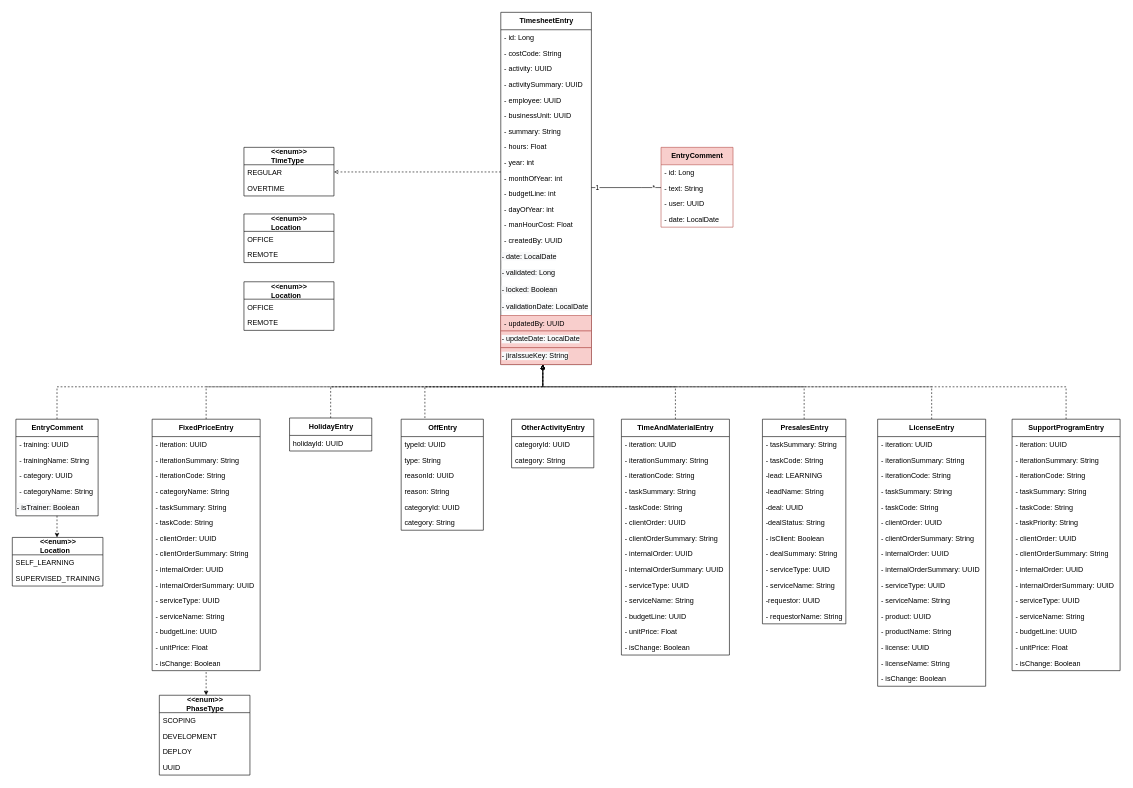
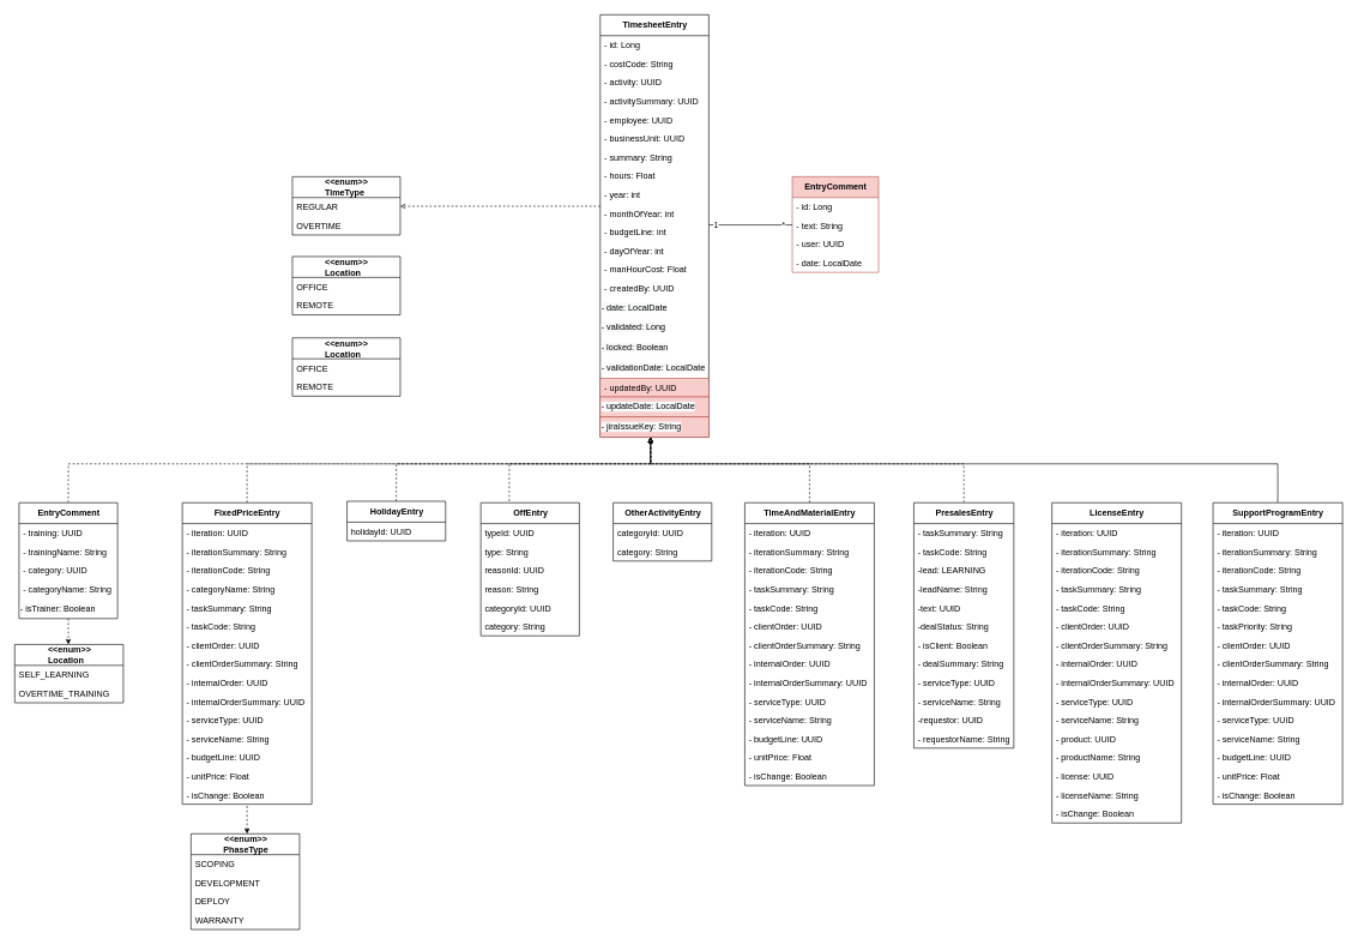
- <mxCell id="137" style="edgeStyle=orthogonalEdgeStyle;rounded=0;orthogonalLoop=1;jettySize=auto;html=1;dashed=1;startArrow=none;startFill=0;endArrow=block;endFill=0;startSize=5;endSize=5;" edge="1" parent="1" source="138" target="2"><mxGeometry relative="1" as="geometry"><Array as="points"><mxPoint x="1776" y="644" /><mxPoint x="904" y="644" /></Array></mxGeometry></mxCell>
+ <mxCell id="137" style="edgeStyle=orthogonalEdgeStyle;rounded=0;orthogonalLoop=1;jettySize=auto;html=1;dashed=0;startArrow=none;startFill=0;endArrow=block;endFill=0;startSize=5;endSize=5;" edge="1" parent="1" source="138" target="2"><mxGeometry relative="1" as="geometry"><Array as="points"><mxPoint x="1776" y="644" /><mxPoint x="904" y="644" /></Array></mxGeometry></mxCell>
- <mxCell id="119" style="edgeStyle=orthogonalEdgeStyle;rounded=0;orthogonalLoop=1;jettySize=auto;html=1;dashed=1;endArrow=block;endFill=0;startSize=5;endSize=5;" edge="1" parent="1" source="120" target="2"><mxGeometry relative="1" as="geometry"><Array as="points"><mxPoint x="1552" y="644" /><mxPoint x="904" y="644" /></Array></mxGeometry></mxCell>
- <mxCell id="111" value="-deal: UUID" style="text;strokeColor=none;fillColor=none;align=left;verticalAlign=top;spacingLeft=4;spacingRight=4;overflow=hidden;rotatable=0;points=[[0,0.5],[1,0.5]];portConstraint=eastwest;container=0;fontStyle=0" vertex="1" parent="106"><mxGeometry y="133" width="139" height="26" as="geometry" /></mxCell>
+ <mxCell id="111" value="-text: UUID" style="text;strokeColor=none;fillColor=none;align=left;verticalAlign=top;spacingLeft=4;spacingRight=4;overflow=hidden;rotatable=0;points=[[0,0.5],[1,0.5]];portConstraint=eastwest;container=0;fontStyle=0" vertex="1" parent="106"><mxGeometry y="133" width="139" height="26" as="geometry" /></mxCell>
- <mxCell id="51" value="SUPERVISED_TRAINING" style="text;strokeColor=none;fillColor=none;align=left;verticalAlign=top;spacingLeft=4;spacingRight=4;overflow=hidden;rotatable=0;points=[[0,0.5],[1,0.5]];portConstraint=eastwest;container=0;fontStyle=0" parent="49" vertex="1"><mxGeometry y="55" width="151" height="26" as="geometry" /></mxCell>
+ <mxCell id="51" value="OVERTIME_TRAINING" style="text;strokeColor=none;fillColor=none;align=left;verticalAlign=top;spacingLeft=4;spacingRight=4;overflow=hidden;rotatable=0;points=[[0,0.5],[1,0.5]];portConstraint=eastwest;container=0;fontStyle=0" parent="49" vertex="1"><mxGeometry y="55" width="151" height="26" as="geometry" /></mxCell>
- <mxCell id="75" value="UUID" style="text;strokeColor=none;fillColor=none;align=left;verticalAlign=top;spacingLeft=4;spacingRight=4;overflow=hidden;rotatable=0;points=[[0,0.5],[1,0.5]];portConstraint=eastwest;container=0;fontStyle=0" parent="71" vertex="1"><mxGeometry y="107" width="151" height="26" as="geometry" /></mxCell>
+ <mxCell id="75" value="WARRANTY" style="text;strokeColor=none;fillColor=none;align=left;verticalAlign=top;spacingLeft=4;spacingRight=4;overflow=hidden;rotatable=0;points=[[0,0.5],[1,0.5]];portConstraint=eastwest;container=0;fontStyle=0" parent="71" vertex="1"><mxGeometry y="107" width="151" height="26" as="geometry" /></mxCell>
